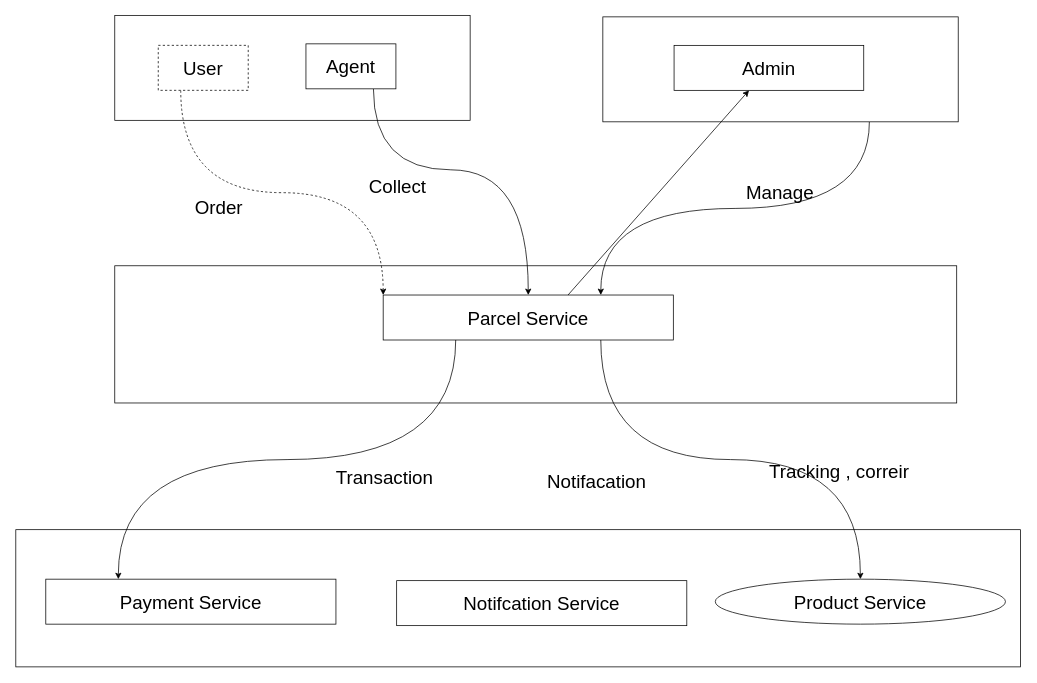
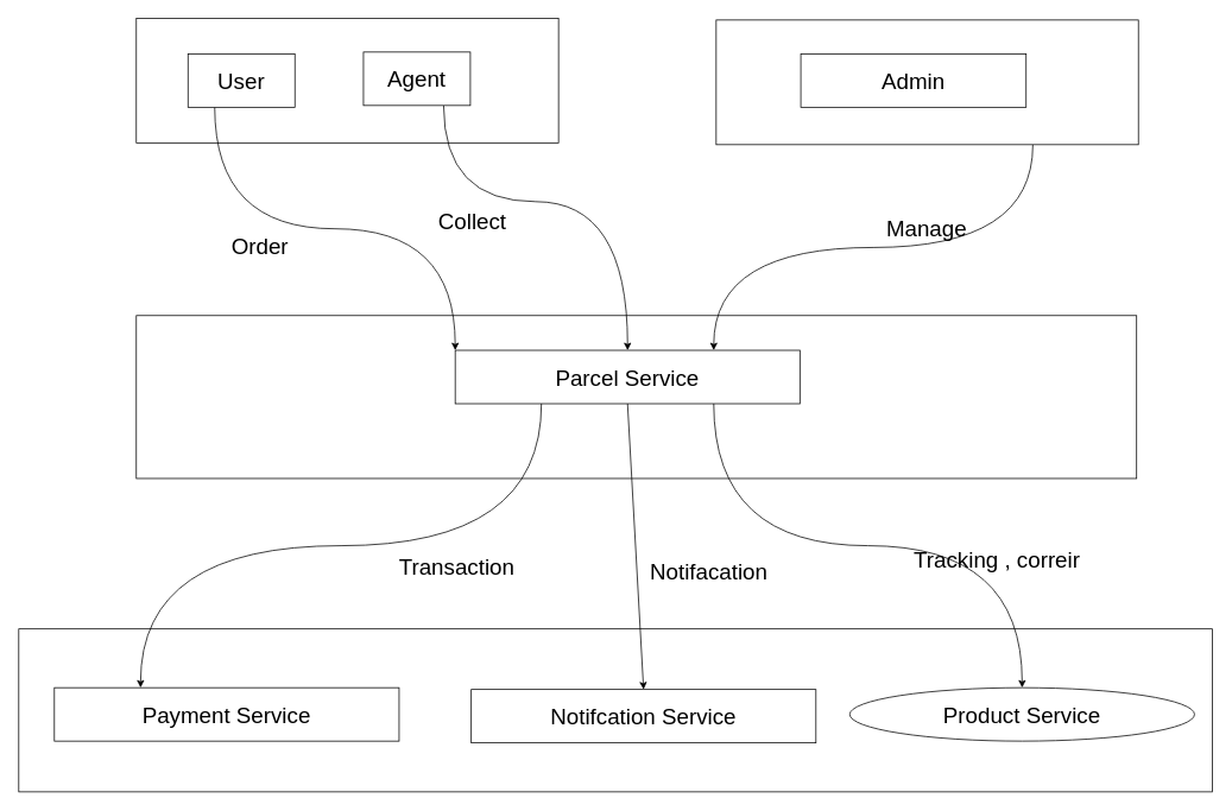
- <mxCell id="4" value="&lt;font style=&quot;font-size: 25px;&quot;&gt;User&lt;/font&gt;" style="rounded=0;whiteSpace=wrap;html=1;dashed=1;" vertex="1" parent="1"><mxGeometry x="210" y="60" width="120" height="60" as="geometry" /></mxCell>
+ <mxCell id="4" value="&lt;font style=&quot;font-size: 25px;&quot;&gt;User&lt;/font&gt;" style="rounded=0;whiteSpace=wrap;html=1;" vertex="1" parent="1"><mxGeometry x="210" y="60" width="120" height="60" as="geometry" /></mxCell>
- <mxCell id="3" style="edgeStyle=orthogonalEdgeStyle;html=1;exitX=0.25;exitY=1;exitDx=0;exitDy=0;entryX=0;entryY=0;entryDx=0;entryDy=0;fontSize=25;curved=1;dashed=1;" edge="1" parent="1" source="4" target="14"><mxGeometry relative="1" as="geometry" /></mxCell>
+ <mxCell id="3" style="edgeStyle=orthogonalEdgeStyle;html=1;exitX=0.25;exitY=1;exitDx=0;exitDy=0;entryX=0;entryY=0;entryDx=0;entryDy=0;fontSize=25;curved=1;" edge="1" parent="1" source="4" target="14"><mxGeometry relative="1" as="geometry" /></mxCell>
- <mxCell id="12" style="edgeStyle=none;html=1;exitX=0.5;exitY=1;exitDx=0;exitDy=0;fontSize=25;" edge="1" parent="1" source="14" target="9"><mxGeometry relative="1" as="geometry" /></mxCell>
+ <mxCell id="12" style="edgeStyle=none;html=1;exitX=0.5;exitY=1;exitDx=0;exitDy=0;entryX=0.5;entryY=0;entryDx=0;entryDy=0;fontSize=25;" edge="1" parent="1" source="14" target="17"><mxGeometry relative="1" as="geometry" /></mxCell>
